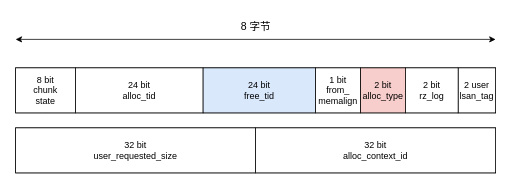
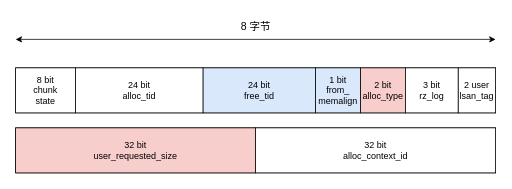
- <mxCell id="11" value="1 bit&lt;br&gt;from_&lt;br&gt;memalign" style="rounded=0;whiteSpace=wrap;html=1;" vertex="1" parent="1"><mxGeometry x="420" y="90" width="60" height="60" as="geometry" /></mxCell>
+ <mxCell id="11" value="1 bit&lt;br&gt;from_&lt;br&gt;memalign" style="rounded=0;whiteSpace=wrap;html=1;fillColor=#dae8fc;" vertex="1" parent="1"><mxGeometry x="420" y="90" width="60" height="60" as="geometry" /></mxCell>
- <mxCell id="13" value="2 bit&lt;br&gt;rz_log" style="rounded=0;whiteSpace=wrap;html=1;" vertex="1" parent="1"><mxGeometry x="540" y="90" width="70" height="60" as="geometry" /></mxCell>
+ <mxCell id="13" value="3 bit&lt;br&gt;rz_log" style="rounded=0;whiteSpace=wrap;html=1;" vertex="1" parent="1"><mxGeometry x="540" y="90" width="70" height="60" as="geometry" /></mxCell>
- <mxCell id="15" value="32 bit&lt;br&gt;user_requested_size" style="rounded=0;whiteSpace=wrap;html=1;" vertex="1" parent="1"><mxGeometry x="20" y="170" width="320" height="60" as="geometry" /></mxCell>
+ <mxCell id="15" value="32 bit&lt;br&gt;user_requested_size" style="rounded=0;whiteSpace=wrap;html=1;fillColor=#f8cecc;" vertex="1" parent="1"><mxGeometry x="20" y="170" width="320" height="60" as="geometry" /></mxCell>
